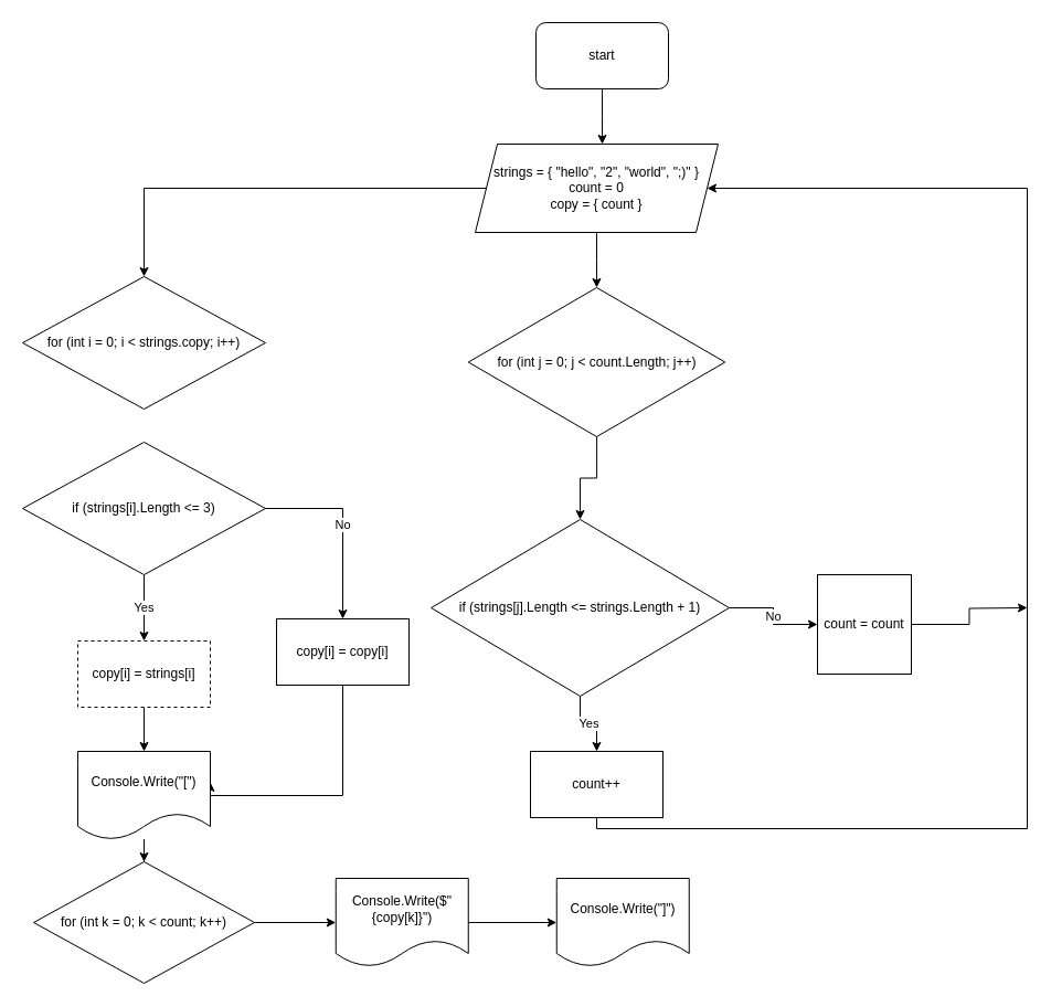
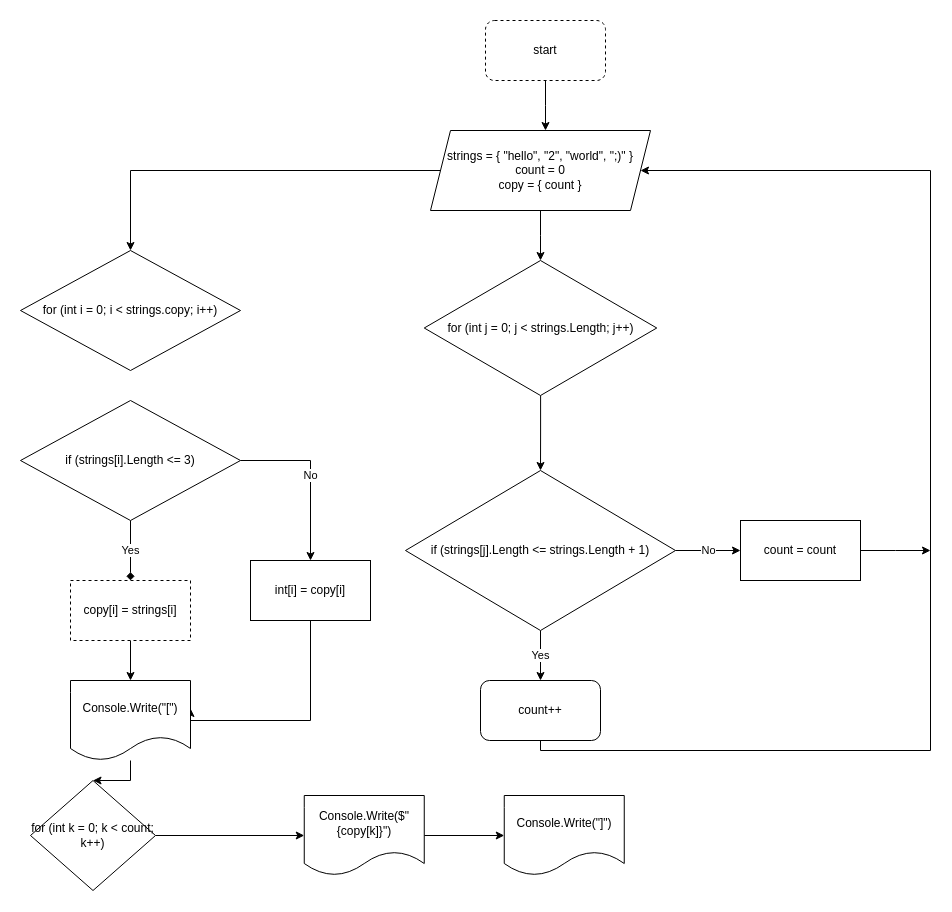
- <mxCell id="3" value="start" style="rounded=1;whiteSpace=wrap;html=1;" vertex="1" parent="1"><mxGeometry x="485" y="20" width="120" height="60" as="geometry" /></mxCell>
+ <mxCell id="3" value="start" style="rounded=1;whiteSpace=wrap;html=1;dashed=1;" vertex="1" parent="1"><mxGeometry x="485" y="20" width="120" height="60" as="geometry" /></mxCell>
- <mxCell id="5" value="for (int j = 0; j &amp;lt; count.Length; j++)" style="rhombus;whiteSpace=wrap;html=1;rounded=0;" vertex="1" parent="1"><mxGeometry x="423.75" y="260" width="232.5" height="135" as="geometry" /></mxCell>
+ <mxCell id="5" value="for (int j = 0; j &amp;lt; strings.Length; j++)" style="rhombus;whiteSpace=wrap;html=1;rounded=0;" vertex="1" parent="1"><mxGeometry x="423.75" y="260" width="232.5" height="135" as="geometry" /></mxCell>
- <mxCell id="11" value="if (strings[j].Length &amp;lt;= strings.Length + 1)" style="rhombus;whiteSpace=wrap;html=1;rounded=0;" vertex="1" parent="1"><mxGeometry x="390" y="470" width="270" height="160" as="geometry" /></mxCell>
+ <mxCell id="11" value="if (strings[j].Length &amp;lt;= strings.Length + 1)" style="rhombus;whiteSpace=wrap;html=1;rounded=0;" vertex="1" parent="1"><mxGeometry x="405" y="470" width="270" height="160" as="geometry" /></mxCell>
- <mxCell id="15" value="count = count" style="whiteSpace=wrap;html=1;rounded=0;" vertex="1" parent="1"><mxGeometry x="740" y="520" width="85" height="90" as="geometry" /></mxCell>
+ <mxCell id="15" value="count = count" style="whiteSpace=wrap;html=1;rounded=0;" vertex="1" parent="1"><mxGeometry x="740" y="520" width="120" height="60" as="geometry" /></mxCell>
- <mxCell id="17" value="Yes" style="edgeStyle=orthogonalEdgeStyle;rounded=0;orthogonalLoop=1;jettySize=auto;html=1;" edge="1" parent="1" source="19" target="21"><mxGeometry relative="1" as="geometry" /></mxCell>
+ <mxCell id="17" value="Yes" style="edgeStyle=orthogonalEdgeStyle;rounded=0;orthogonalLoop=1;jettySize=auto;html=1;endArrow=diamond;" edge="1" parent="1" source="19" target="21"><mxGeometry relative="1" as="geometry" /></mxCell>
- <mxCell id="23" value="copy[i] = copy[i]" style="whiteSpace=wrap;html=1;" vertex="1" parent="1"><mxGeometry x="250" y="560" width="120" height="60" as="geometry" /></mxCell>
+ <mxCell id="23" value="int[i] = copy[i]" style="whiteSpace=wrap;html=1;" vertex="1" parent="1"><mxGeometry x="250" y="560" width="120" height="60" as="geometry" /></mxCell>
- <mxCell id="13" value="count++" style="rounded=0;whiteSpace=wrap;html=1;" vertex="1" parent="1"><mxGeometry x="480" y="680" width="120" height="60" as="geometry" /></mxCell>
+ <mxCell id="13" value="count++" style="whiteSpace=wrap;html=1;rounded=1;" vertex="1" parent="1"><mxGeometry x="480" y="680" width="120" height="60" as="geometry" /></mxCell>
- <mxCell id="27" value="for (int k = 0; k &amp;lt; count; k++)" style="rhombus;whiteSpace=wrap;html=1;" vertex="1" parent="1"><mxGeometry x="30" y="780" width="200" height="110" as="geometry" /></mxCell>
+ <mxCell id="27" value="for (int k = 0; k &amp;lt; count; k++)" style="rhombus;whiteSpace=wrap;html=1;" vertex="1" parent="1"><mxGeometry x="30" y="780" width="125" height="110" as="geometry" /></mxCell>
